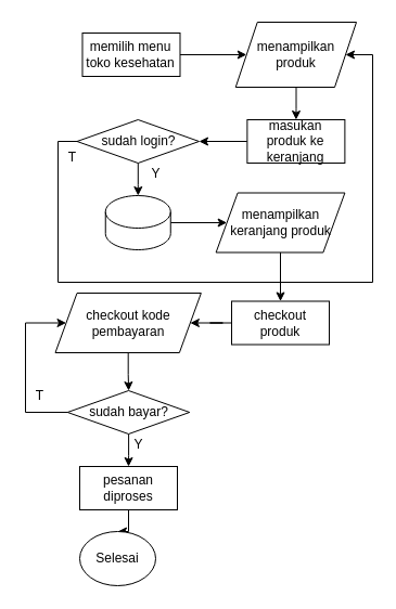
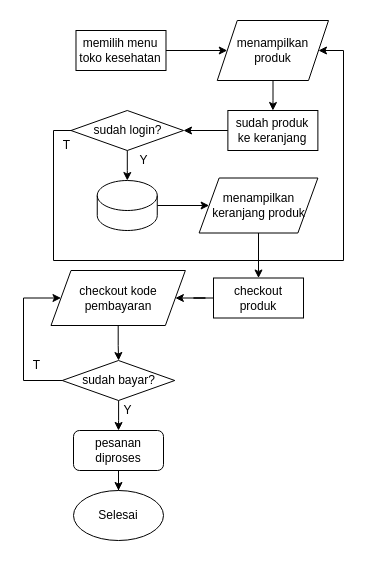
- <mxCell id="7" value="masukan produk ke keranjang" style="rounded=0;whiteSpace=wrap;html=1;" vertex="1" parent="1"><mxGeometry x="227.38" y="110" width="90" height="40" as="geometry" /></mxCell>
+ <mxCell id="7" value="sudah produk ke keranjang" style="rounded=0;whiteSpace=wrap;html=1;" vertex="1" parent="1"><mxGeometry x="227.38" y="110" width="90" height="40" as="geometry" /></mxCell>
- <mxCell id="25" value="pesanan diproses" style="rounded=0;whiteSpace=wrap;html=1;" vertex="1" parent="1"><mxGeometry x="73" y="430" width="90" height="40" as="geometry" /></mxCell>
+ <mxCell id="25" value="pesanan diproses" style="whiteSpace=wrap;html=1;rounded=1;" vertex="1" parent="1"><mxGeometry x="73" y="430" width="90" height="40" as="geometry" /></mxCell>
- <mxCell id="26" value="Selesai" style="ellipse;whiteSpace=wrap;html=1;" vertex="1" parent="1"><mxGeometry x="73" y="490" width="70" height="50" as="geometry" /></mxCell>
+ <mxCell id="26" value="Selesai" style="ellipse;whiteSpace=wrap;html=1;" vertex="1" parent="1"><mxGeometry x="73" y="490" width="90" height="50" as="geometry" /></mxCell>
